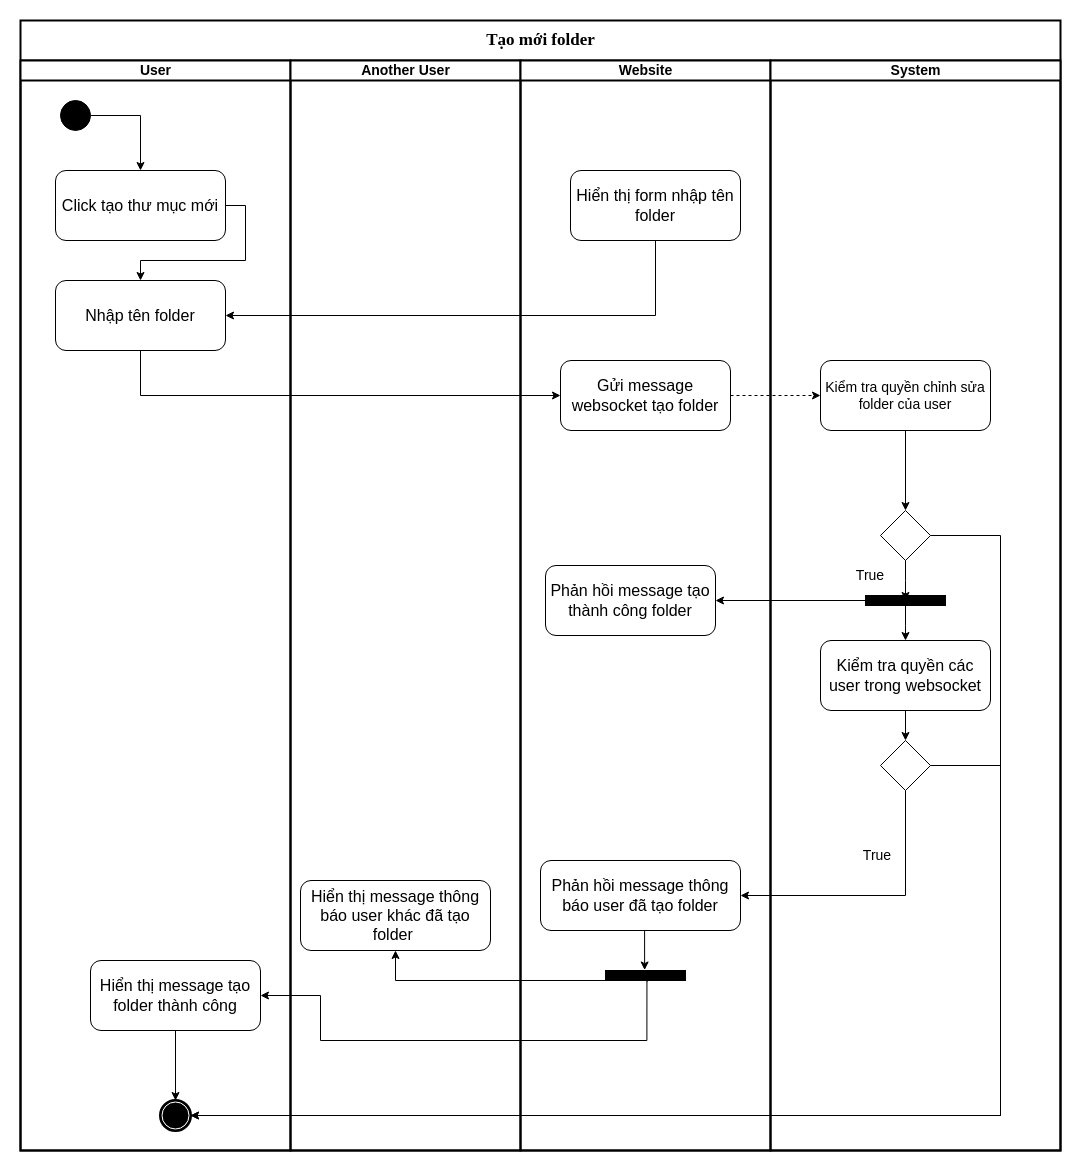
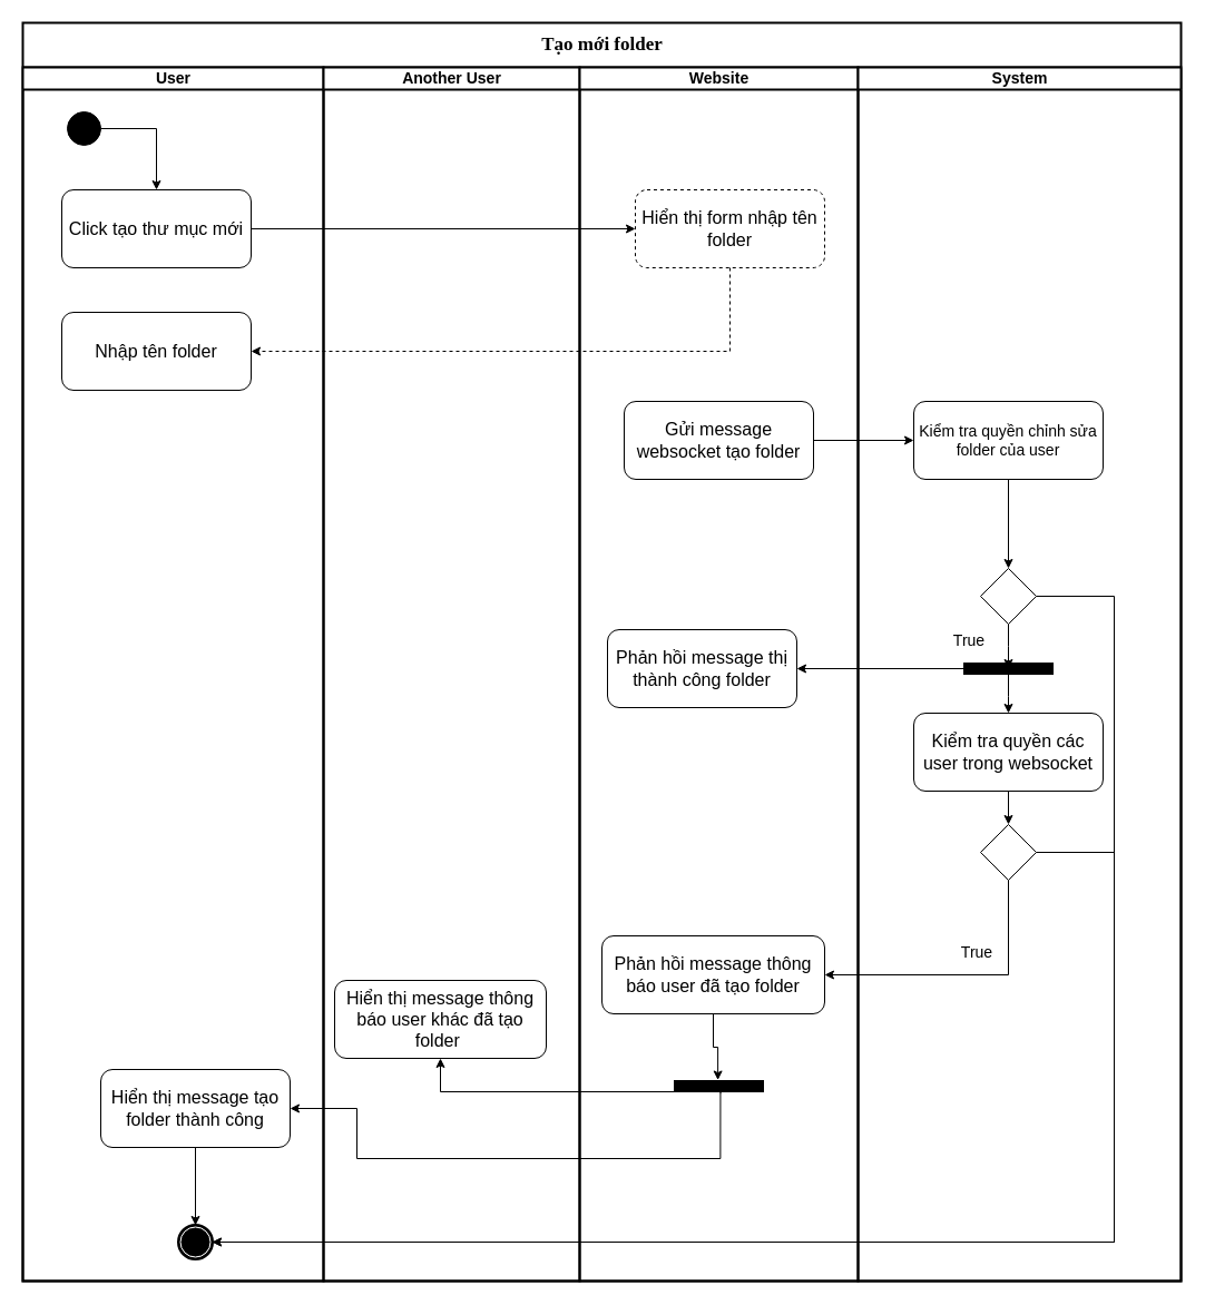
- <mxCell id="14" value="&lt;span style=&quot;font-size: 16px;&quot;&gt;Hiển thị form nhập tên folder&lt;/span&gt;" style="rounded=1;whiteSpace=wrap;html=1;fontSize=16;" parent="13" vertex="1"><mxGeometry x="50" y="110" width="170" height="70" as="geometry" /></mxCell>
+ <mxCell id="14" value="&lt;span style=&quot;font-size: 16px;&quot;&gt;Hiển thị form nhập tên folder&lt;/span&gt;" style="rounded=1;whiteSpace=wrap;html=1;fontSize=16;dashed=1;" parent="13" vertex="1"><mxGeometry x="50" y="110" width="170" height="70" as="geometry" /></mxCell>
- <mxCell id="20" value="" style="edgeStyle=orthogonalEdgeStyle;rounded=0;orthogonalLoop=1;jettySize=auto;html=1;fontSize=14;exitX=1;exitY=0.5;exitDx=0;exitDy=0;" parent="2" source="5" target="6" edge="1"><mxGeometry relative="1" as="geometry"><mxPoint x="575.0" y="475" as="sourcePoint" /><mxPoint x="270" y="165" as="targetPoint" /></mxGeometry></mxCell>
+ <mxCell id="20" value="" style="edgeStyle=orthogonalEdgeStyle;rounded=0;orthogonalLoop=1;jettySize=auto;html=1;fontSize=14;exitX=1;exitY=0.5;exitDx=0;exitDy=0;entryX=0;entryY=0.5;entryDx=0;entryDy=0;" parent="2" source="5" target="14" edge="1"><mxGeometry relative="1" as="geometry"><mxPoint x="575.0" y="475" as="sourcePoint" /><mxPoint x="270" y="165" as="targetPoint" /></mxGeometry></mxCell>
- <mxCell id="21" value="" style="edgeStyle=orthogonalEdgeStyle;rounded=0;orthogonalLoop=1;jettySize=auto;html=1;fontSize=14;exitX=0.5;exitY=1;exitDx=0;exitDy=0;entryX=1;entryY=0.5;entryDx=0;entryDy=0;" parent="2" source="14" target="6" edge="1"><mxGeometry relative="1" as="geometry"><mxPoint x="180.0" y="175" as="sourcePoint" /><mxPoint x="540.0" y="175" as="targetPoint" /></mxGeometry></mxCell>
+ <mxCell id="21" value="" style="edgeStyle=orthogonalEdgeStyle;rounded=0;orthogonalLoop=1;jettySize=auto;html=1;fontSize=14;exitX=0.5;exitY=1;exitDx=0;exitDy=0;entryX=1;entryY=0.5;entryDx=0;entryDy=0;dashed=1;" parent="2" source="14" target="6" edge="1"><mxGeometry relative="1" as="geometry"><mxPoint x="180.0" y="175" as="sourcePoint" /><mxPoint x="540.0" y="175" as="targetPoint" /></mxGeometry></mxCell>
- <mxCell id="22" value="" style="edgeStyle=orthogonalEdgeStyle;rounded=0;orthogonalLoop=1;jettySize=auto;html=1;fontSize=14;exitX=0.5;exitY=1;exitDx=0;exitDy=0;entryX=0;entryY=0.5;entryDx=0;entryDy=0;" parent="2" source="6" target="15" edge="1"><mxGeometry relative="1" as="geometry"><mxPoint x="180.0" y="175" as="sourcePoint" /><mxPoint x="470" y="290" as="targetPoint" /></mxGeometry></mxCell>
- <mxCell id="23" value="" style="edgeStyle=orthogonalEdgeStyle;rounded=0;orthogonalLoop=1;jettySize=auto;html=1;fontSize=14;dashed=1;" parent="2" source="15" target="25" edge="1"><mxGeometry relative="1" as="geometry" /></mxCell>
+ <mxCell id="23" value="" style="edgeStyle=orthogonalEdgeStyle;rounded=0;orthogonalLoop=1;jettySize=auto;html=1;fontSize=14;" parent="2" source="15" target="25" edge="1"><mxGeometry relative="1" as="geometry" /></mxCell>
- <mxCell id="19" value="&lt;span style=&quot;font-size: 16px;&quot;&gt;Phản hồi message tạo thành công folder&lt;/span&gt;" style="rounded=1;whiteSpace=wrap;html=1;fontSize=16;" parent="13" vertex="1"><mxGeometry x="25" y="505" width="170" height="70" as="geometry" /></mxCell>
+ <mxCell id="19" value="&lt;span style=&quot;font-size: 16px;&quot;&gt;Phản hồi message thị thành công folder&lt;/span&gt;" style="rounded=1;whiteSpace=wrap;html=1;fontSize=16;" parent="13" vertex="1"><mxGeometry x="25" y="505" width="170" height="70" as="geometry" /></mxCell>
- <mxCell id="16" value="&lt;span style=&quot;font-size: 16px;&quot;&gt;Phản hồi message thông báo user đã tạo folder&lt;/span&gt;" style="rounded=1;whiteSpace=wrap;html=1;fontSize=16;" parent="13" vertex="1"><mxGeometry x="20" y="800" width="200" height="70" as="geometry" /></mxCell>
+ <mxCell id="16" value="&lt;span style=&quot;font-size: 16px;&quot;&gt;Phản hồi message thông báo user đã tạo folder&lt;/span&gt;" style="rounded=1;whiteSpace=wrap;html=1;fontSize=16;" parent="13" vertex="1"><mxGeometry x="20" y="780" width="200" height="70" as="geometry" /></mxCell>
